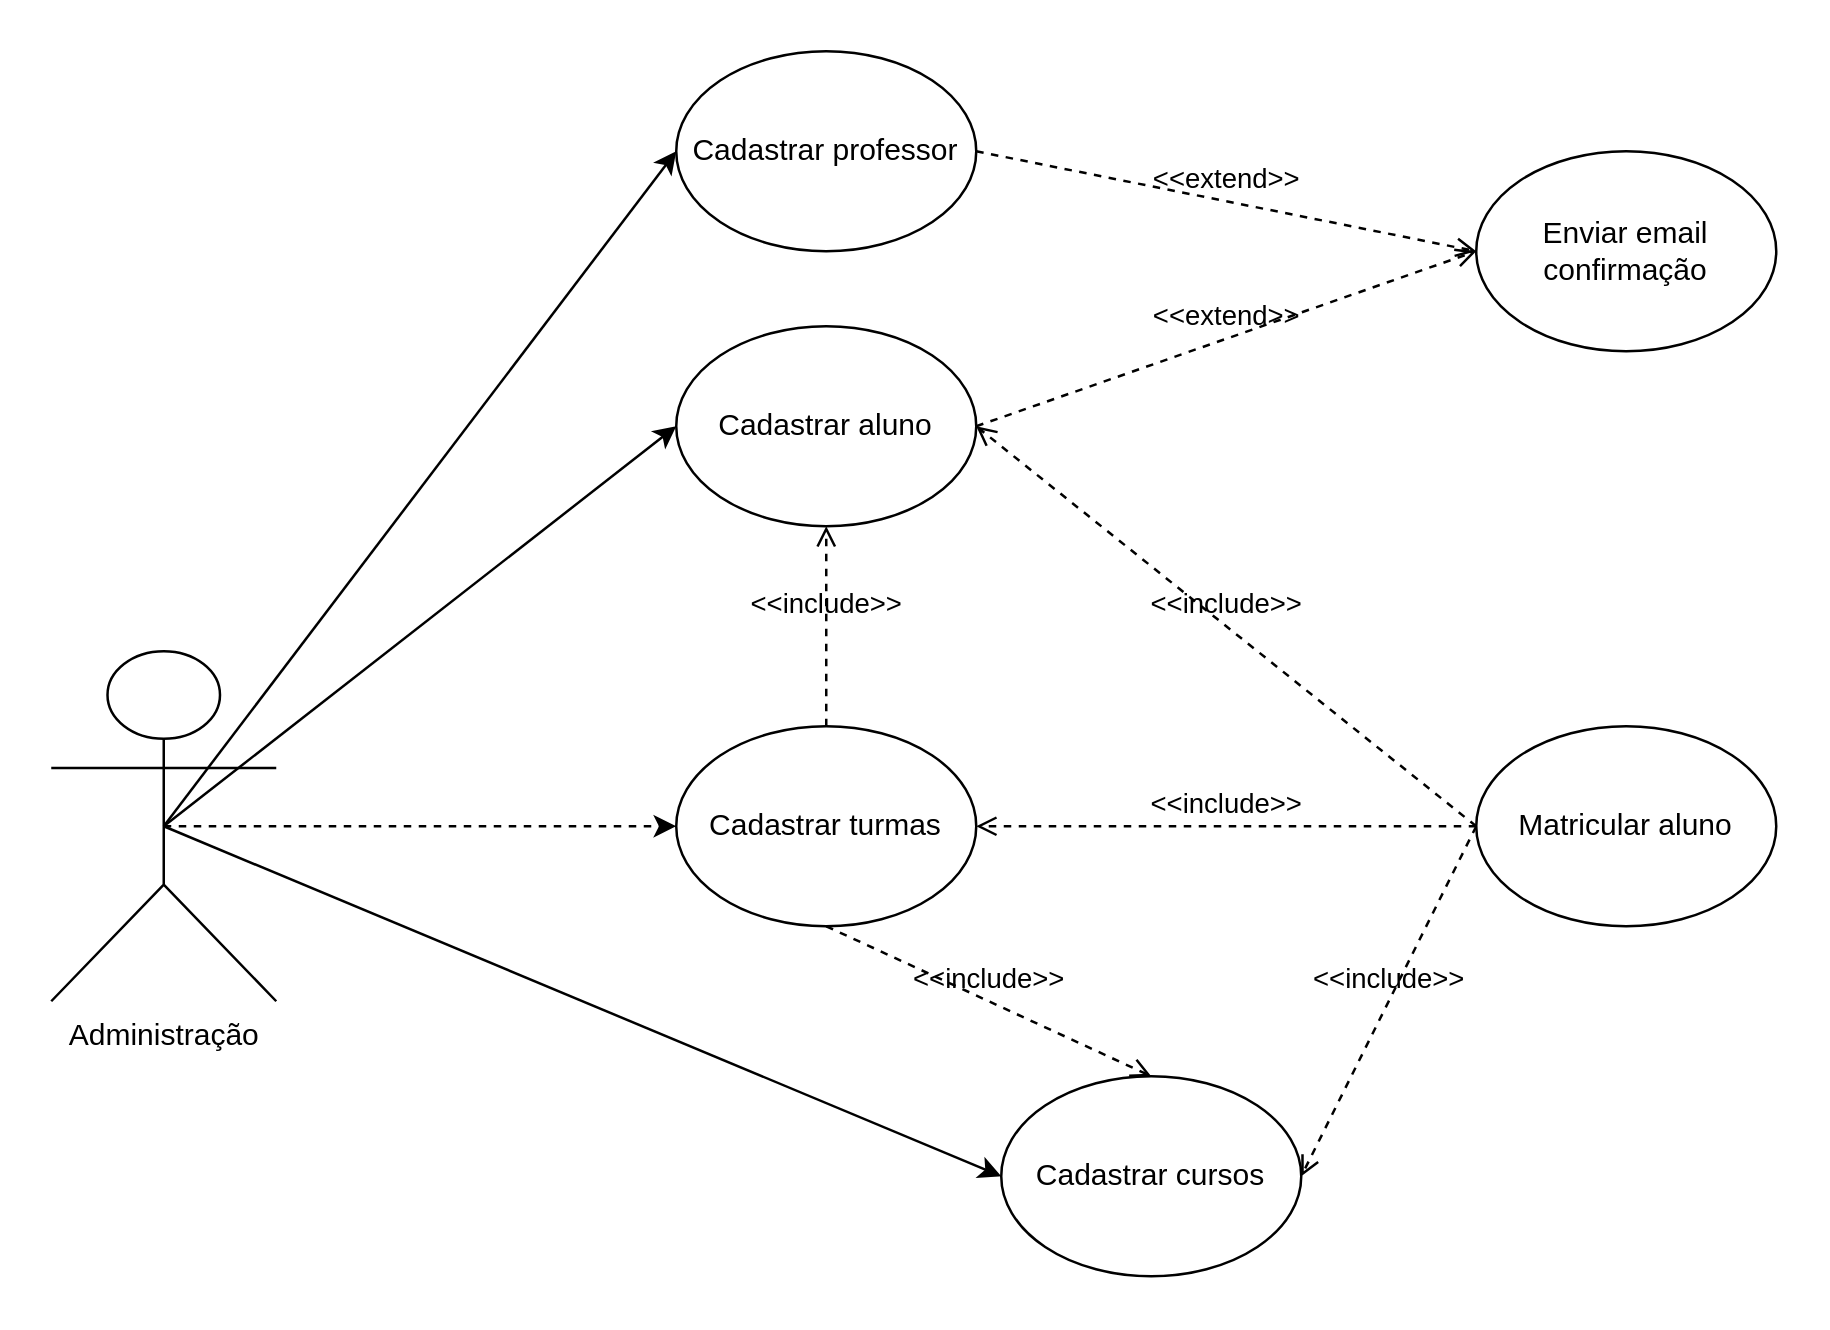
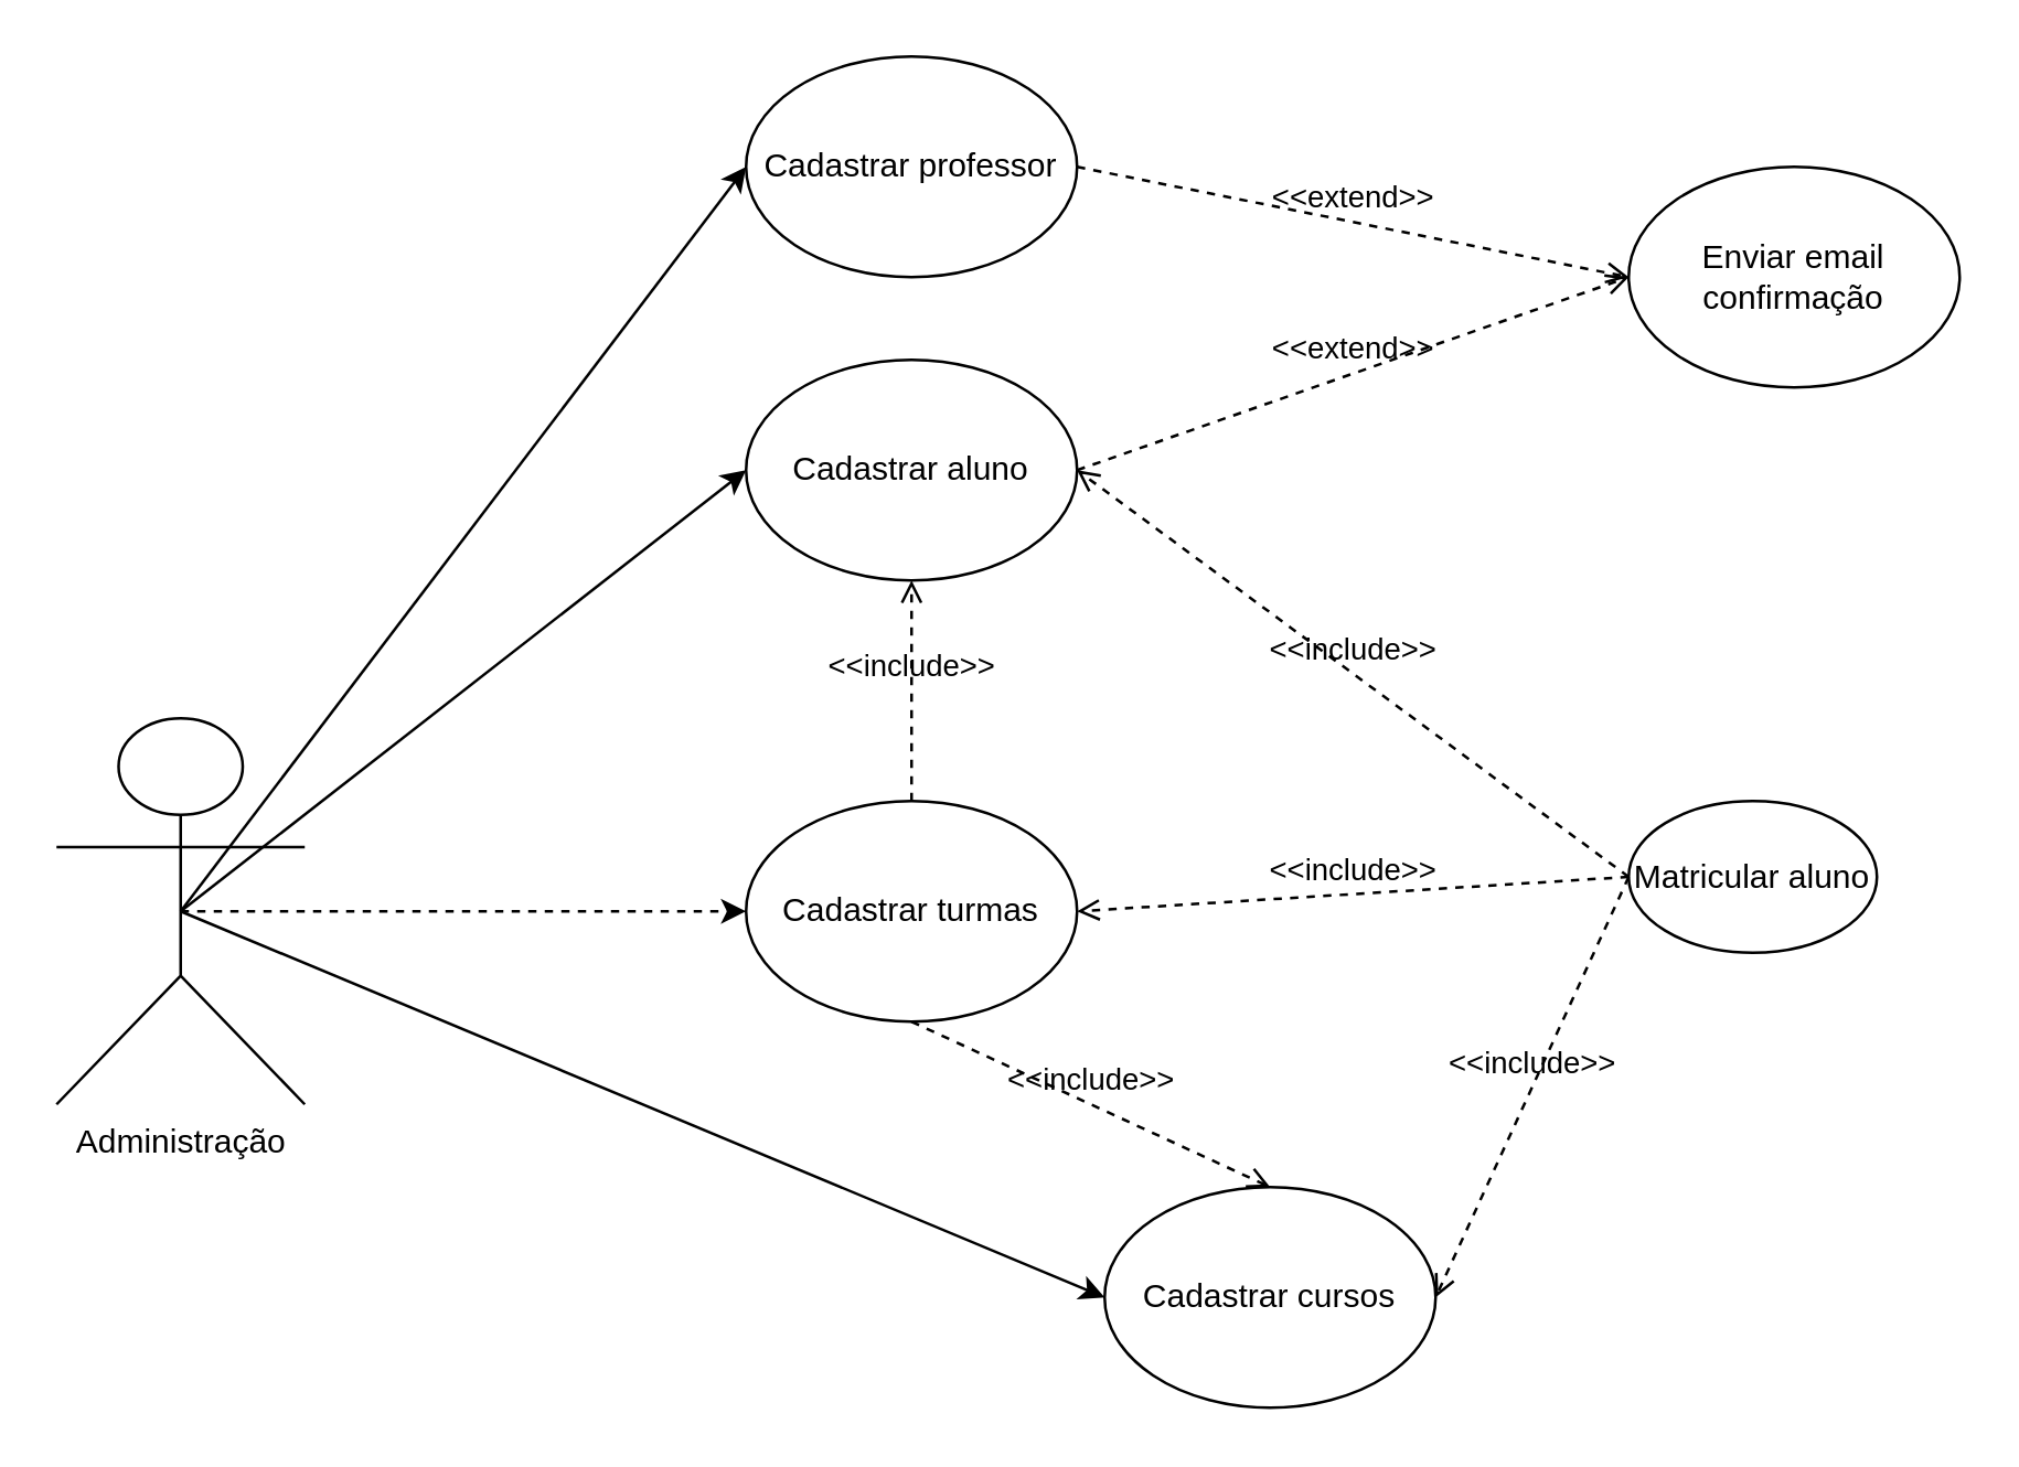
- <mxCell id="5" value="Matricular aluno" style="ellipse;whiteSpace=wrap;html=1;" vertex="1" parent="1"><mxGeometry x="590" y="290" width="120" height="80" as="geometry" /></mxCell>
+ <mxCell id="5" value="Matricular aluno" style="ellipse;whiteSpace=wrap;html=1;" vertex="1" parent="1"><mxGeometry x="590" y="290" width="90" height="55" as="geometry" /></mxCell>
